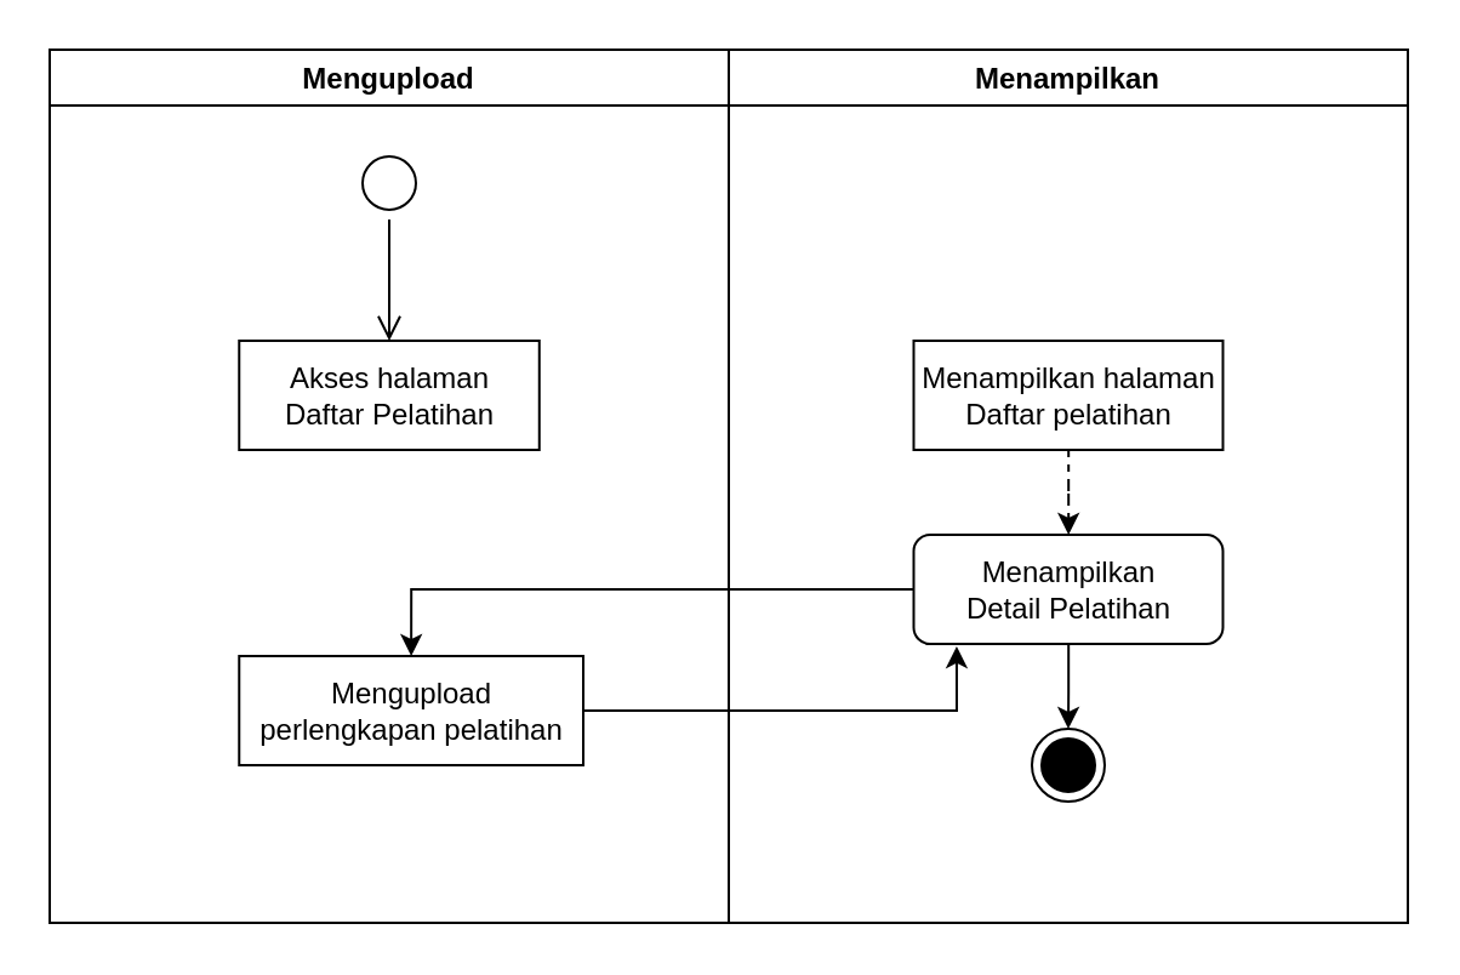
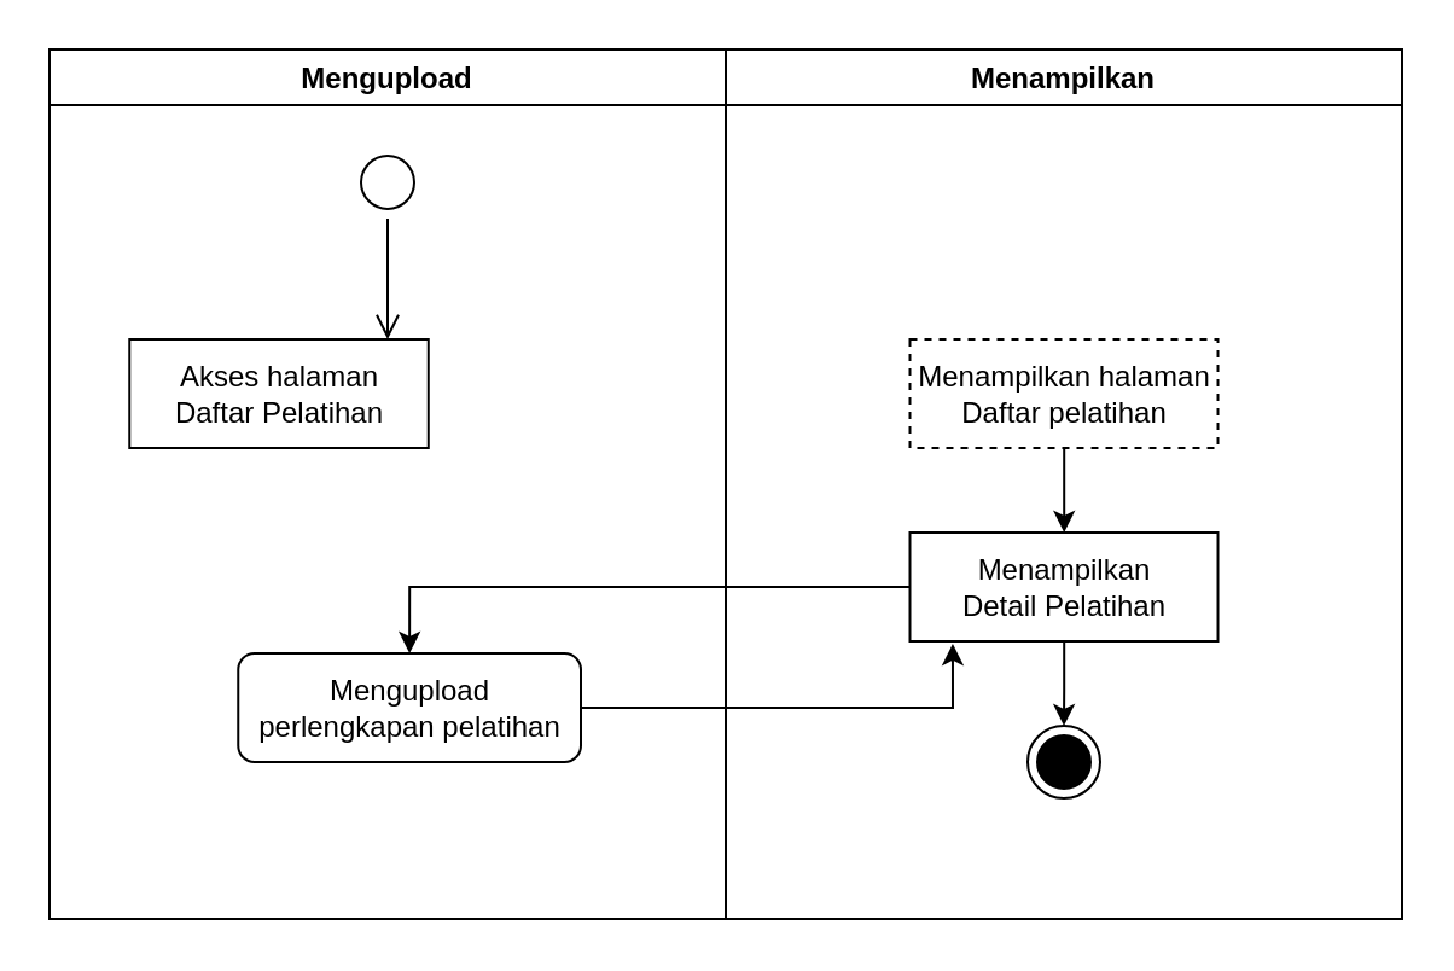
- <mxCell id="11" value="Akses halaman&lt;br&gt;Daftar Pelatihan" style="html=1;strokeColor=#000000;fillColor=default;" parent="8" vertex="1"><mxGeometry x="78.13" y="120" width="123.75" height="45" as="geometry" /></mxCell>
+ <mxCell id="11" value="Akses halaman&lt;br&gt;Daftar Pelatihan" style="html=1;strokeColor=#000000;fillColor=default;" parent="8" vertex="1"><mxGeometry x="33.13" y="120" width="123.75" height="45" as="geometry" /></mxCell>
- <mxCell id="4" value="Menampilkan halaman&lt;br&gt;Daftar pelatihan" style="html=1;strokeColor=#000000;fillColor=default;" parent="2" vertex="1"><mxGeometry x="76.25" y="120" width="127.5" height="45" as="geometry" /></mxCell>
+ <mxCell id="4" value="Menampilkan halaman&lt;br&gt;Daftar pelatihan" style="html=1;strokeColor=#000000;fillColor=default;dashed=1;" parent="2" vertex="1"><mxGeometry x="76.25" y="120" width="127.5" height="45" as="geometry" /></mxCell>
- <mxCell id="3" style="edgeStyle=orthogonalEdgeStyle;rounded=0;orthogonalLoop=1;jettySize=auto;html=1;dashed=1;" parent="2" source="4" target="7" edge="1"><mxGeometry relative="1" as="geometry" /></mxCell>
+ <mxCell id="3" style="edgeStyle=orthogonalEdgeStyle;rounded=0;orthogonalLoop=1;jettySize=auto;html=1;" parent="2" source="4" target="7" edge="1"><mxGeometry relative="1" as="geometry" /></mxCell>
- <mxCell id="7" value="Menampilkan &lt;br&gt;Detail Pelatihan" style="html=1;strokeColor=#000000;fillColor=default;rounded=1;" parent="2" vertex="1"><mxGeometry x="76.25" y="200" width="127.5" height="45" as="geometry" /></mxCell>
+ <mxCell id="7" value="Menampilkan &lt;br&gt;Detail Pelatihan" style="html=1;strokeColor=#000000;fillColor=default;" parent="2" vertex="1"><mxGeometry x="76.25" y="200" width="127.5" height="45" as="geometry" /></mxCell>
- <mxCell id="12" value="Mengupload&lt;br&gt;perlengkapan pelatihan" style="html=1;strokeColor=#000000;fillColor=default;" vertex="1" parent="8"><mxGeometry x="78.13" y="250" width="141.87" height="45" as="geometry" /></mxCell>
+ <mxCell id="12" value="Mengupload&lt;br&gt;perlengkapan pelatihan" style="html=1;strokeColor=#000000;fillColor=default;rounded=1;" vertex="1" parent="8"><mxGeometry x="78.13" y="250" width="141.87" height="45" as="geometry" /></mxCell>
